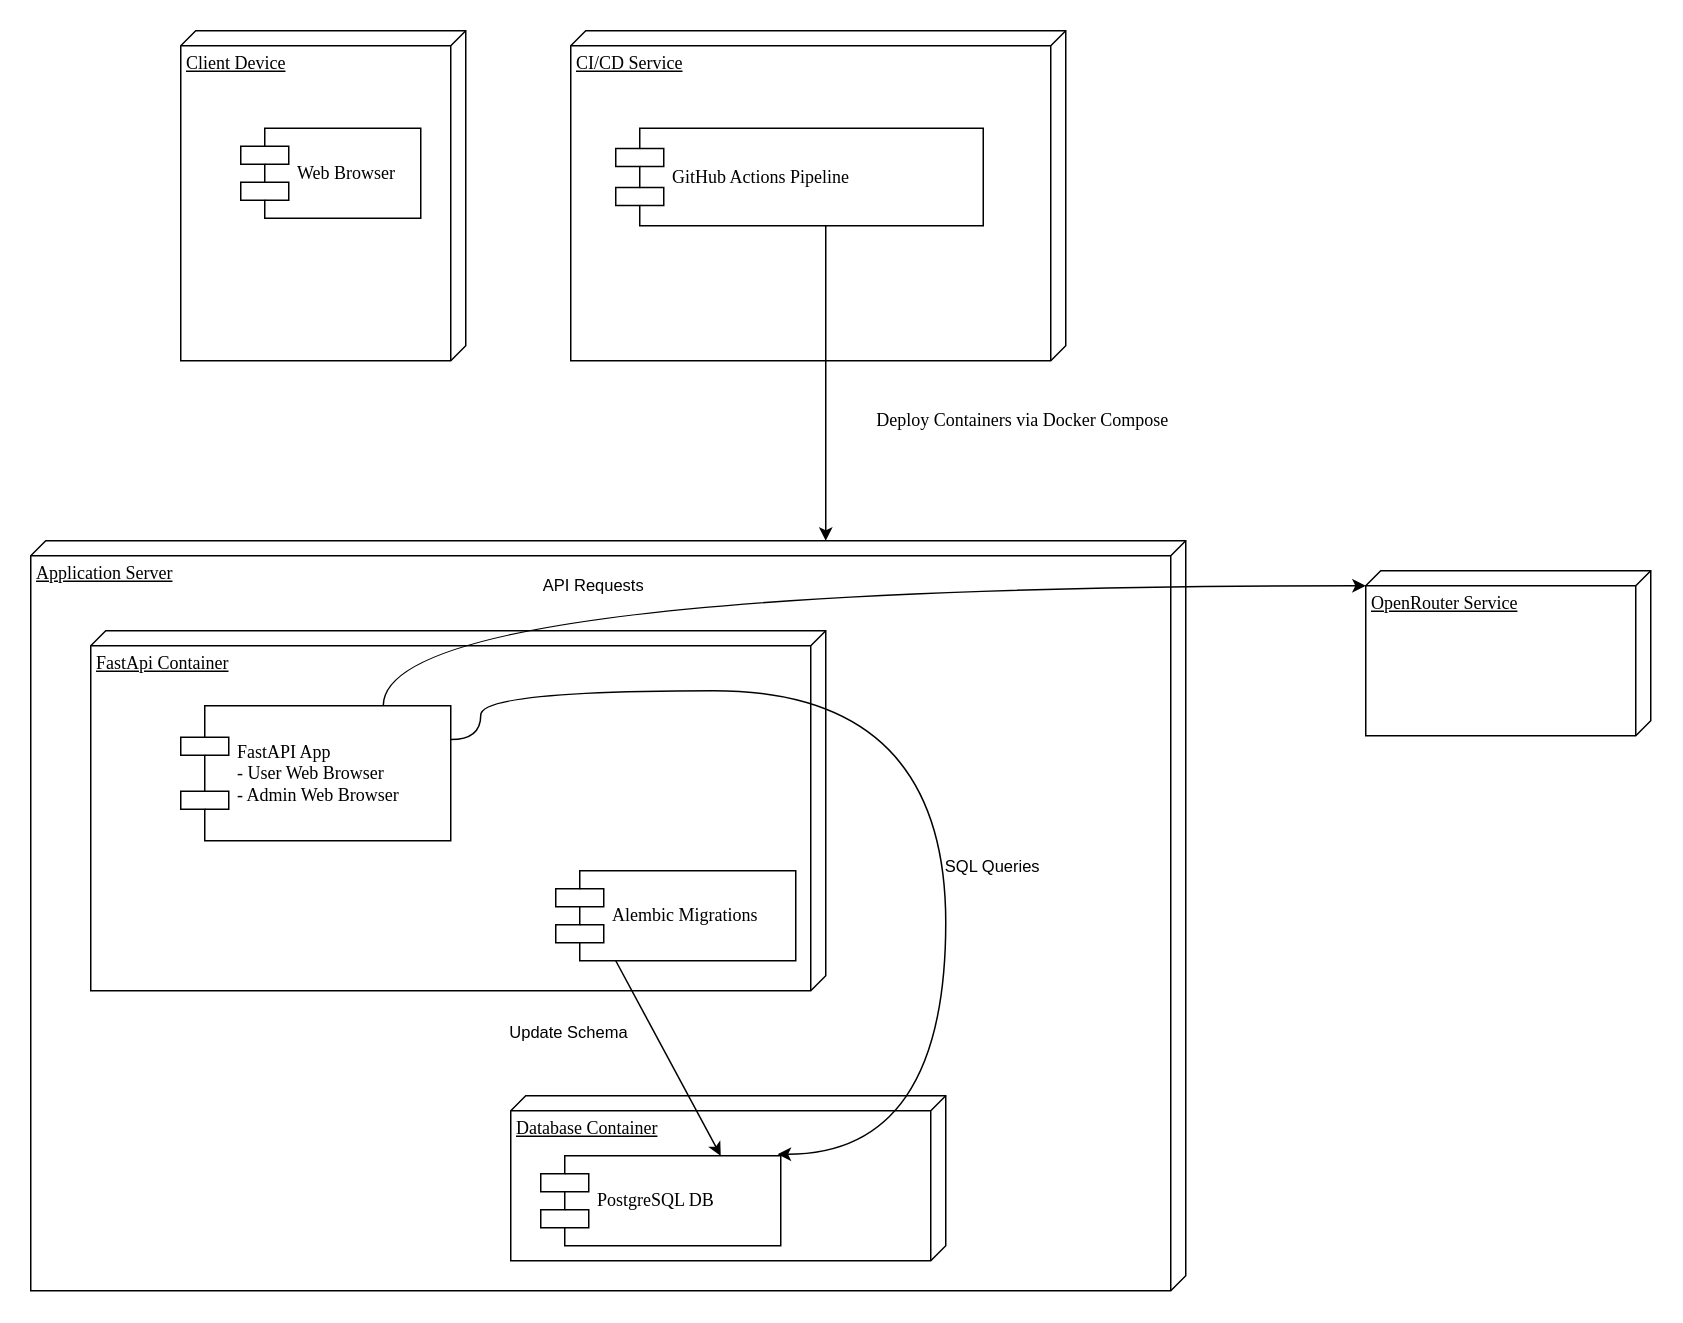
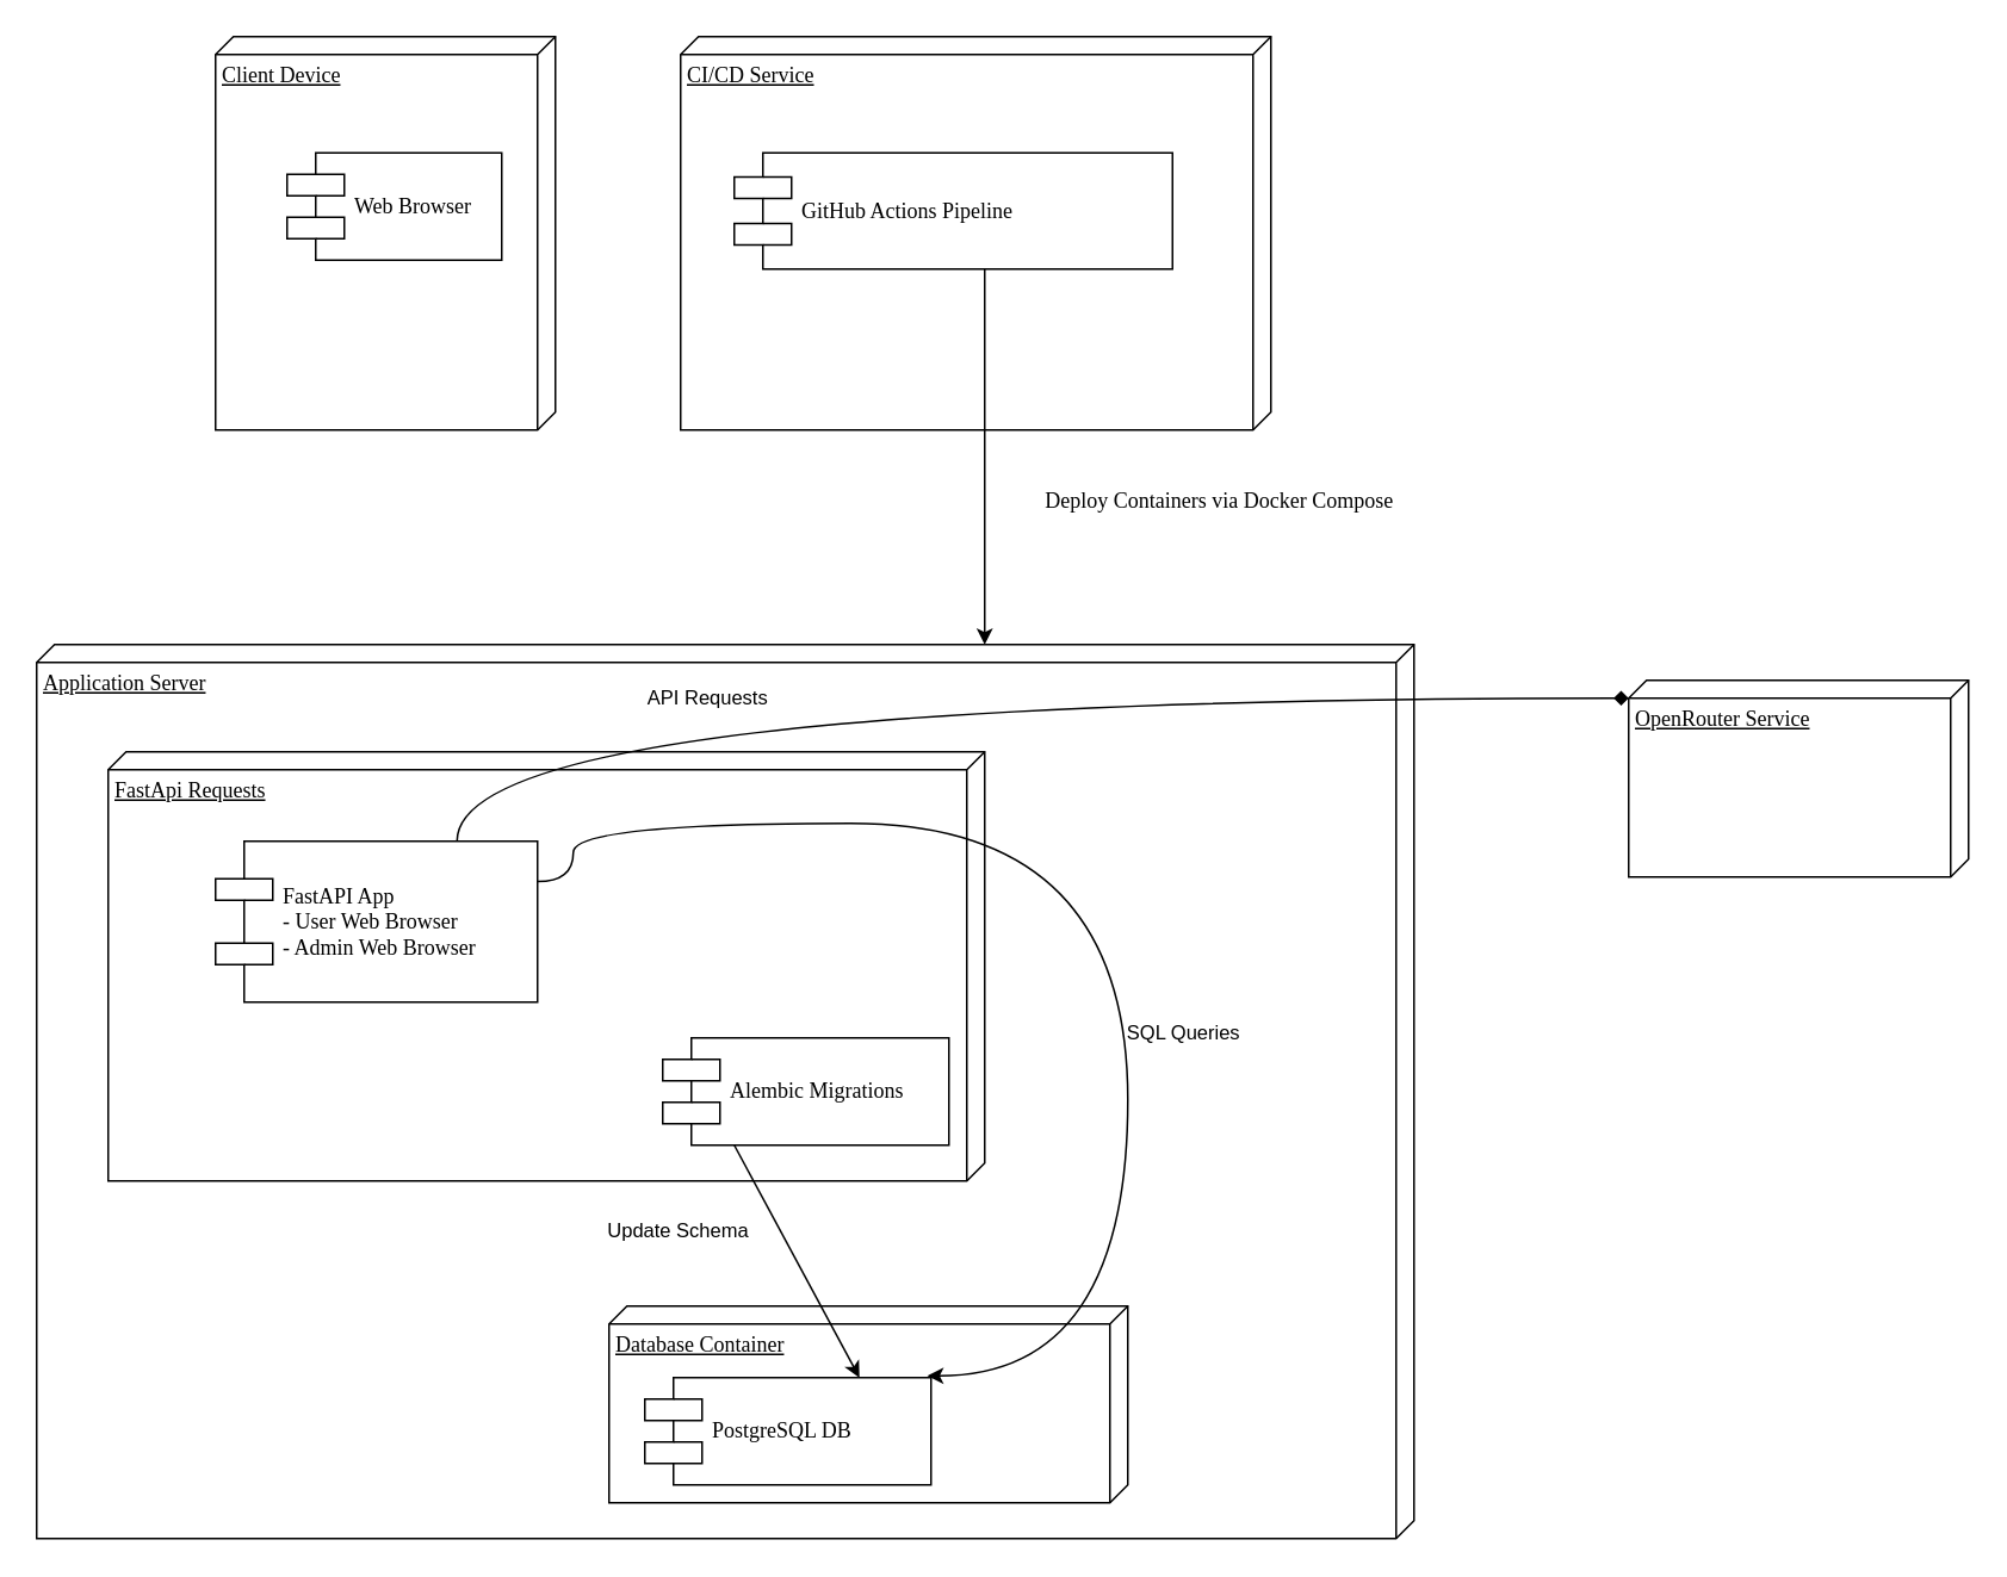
- <mxCell id="19" value="" style="endArrow=classic;html=1;rounded=0;exitX=0.75;exitY=0;exitDx=0;exitDy=0;entryX=0;entryY=0;entryDx=10;entryDy=190;entryPerimeter=0;edgeStyle=orthogonalEdgeStyle;curved=1;" edge="1" parent="1" source="8" target="18"><mxGeometry width="50" height="50" relative="1" as="geometry"><mxPoint x="430" y="680" as="sourcePoint" /><mxPoint x="500" y="810" as="targetPoint" /></mxGeometry></mxCell>
+ <mxCell id="19" value="" style="endArrow=diamond;html=1;rounded=0;exitX=0.75;exitY=0;exitDx=0;exitDy=0;entryX=0;entryY=0;entryDx=10;entryDy=190;entryPerimeter=0;edgeStyle=orthogonalEdgeStyle;curved=1;" edge="1" parent="1" source="8" target="18"><mxGeometry width="50" height="50" relative="1" as="geometry"><mxPoint x="430" y="680" as="sourcePoint" /><mxPoint x="500" y="810" as="targetPoint" /></mxGeometry></mxCell>
- <mxCell id="7" value="FastApi Container" style="verticalAlign=top;align=left;spacingTop=8;spacingLeft=2;spacingRight=12;shape=cube;size=10;direction=south;fontStyle=4;html=1;rounded=0;shadow=0;comic=0;labelBackgroundColor=none;strokeWidth=1;fontFamily=Verdana;fontSize=12" parent="1" vertex="1"><mxGeometry x="60" y="420" width="490" height="240" as="geometry" /></mxCell>
+ <mxCell id="7" value="FastApi Requests" style="verticalAlign=top;align=left;spacingTop=8;spacingLeft=2;spacingRight=12;shape=cube;size=10;direction=south;fontStyle=4;html=1;rounded=0;shadow=0;comic=0;labelBackgroundColor=none;strokeWidth=1;fontFamily=Verdana;fontSize=12" parent="1" vertex="1"><mxGeometry x="60" y="420" width="490" height="240" as="geometry" /></mxCell>
